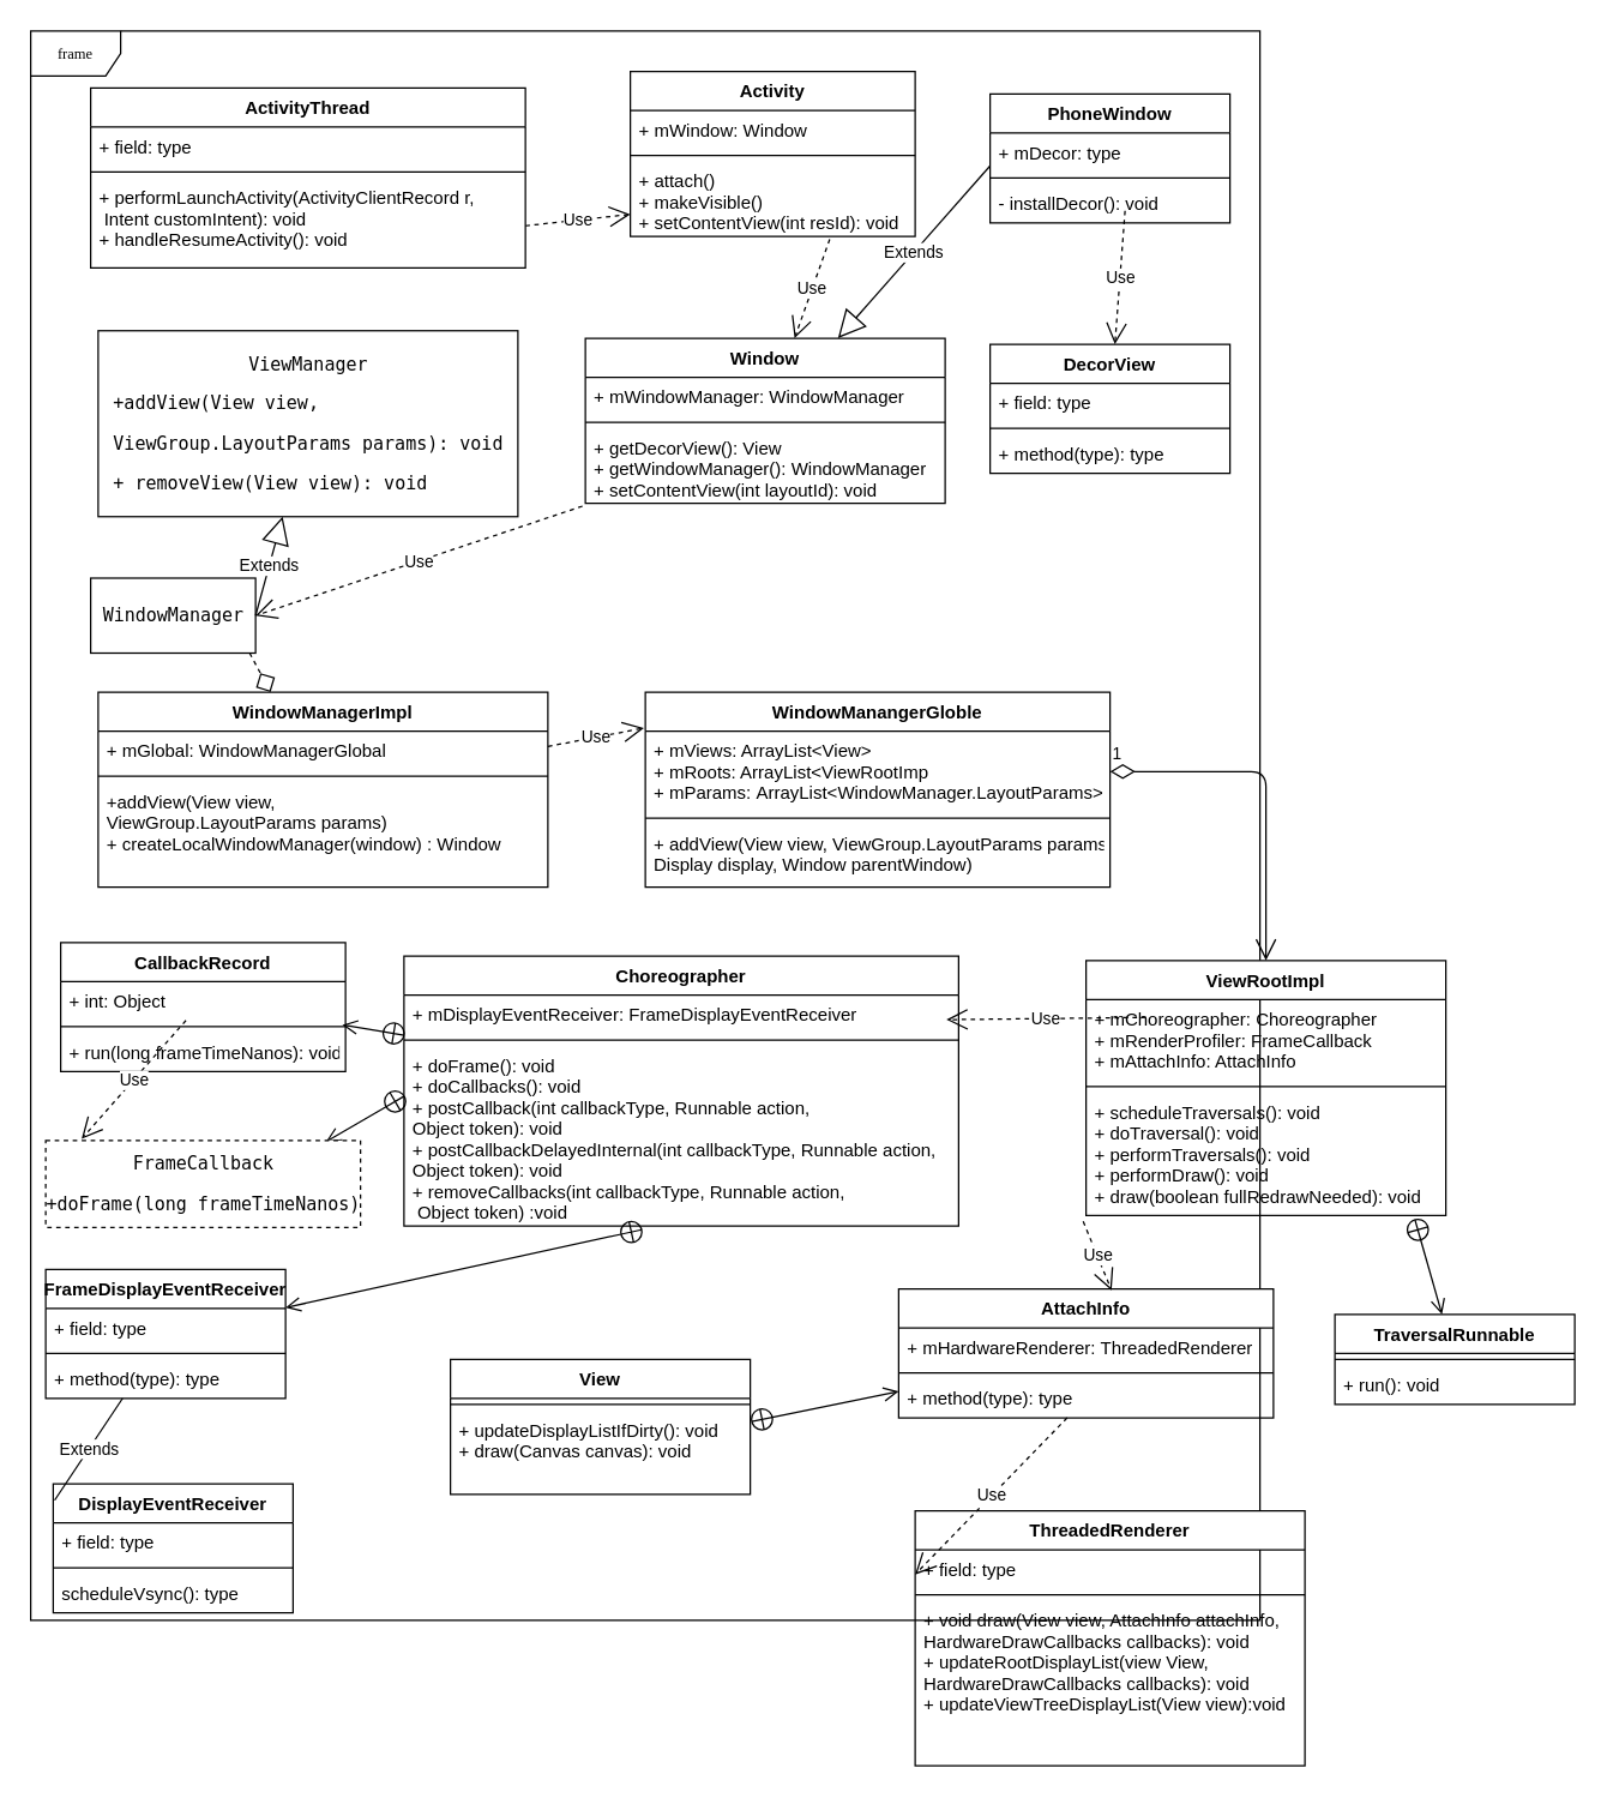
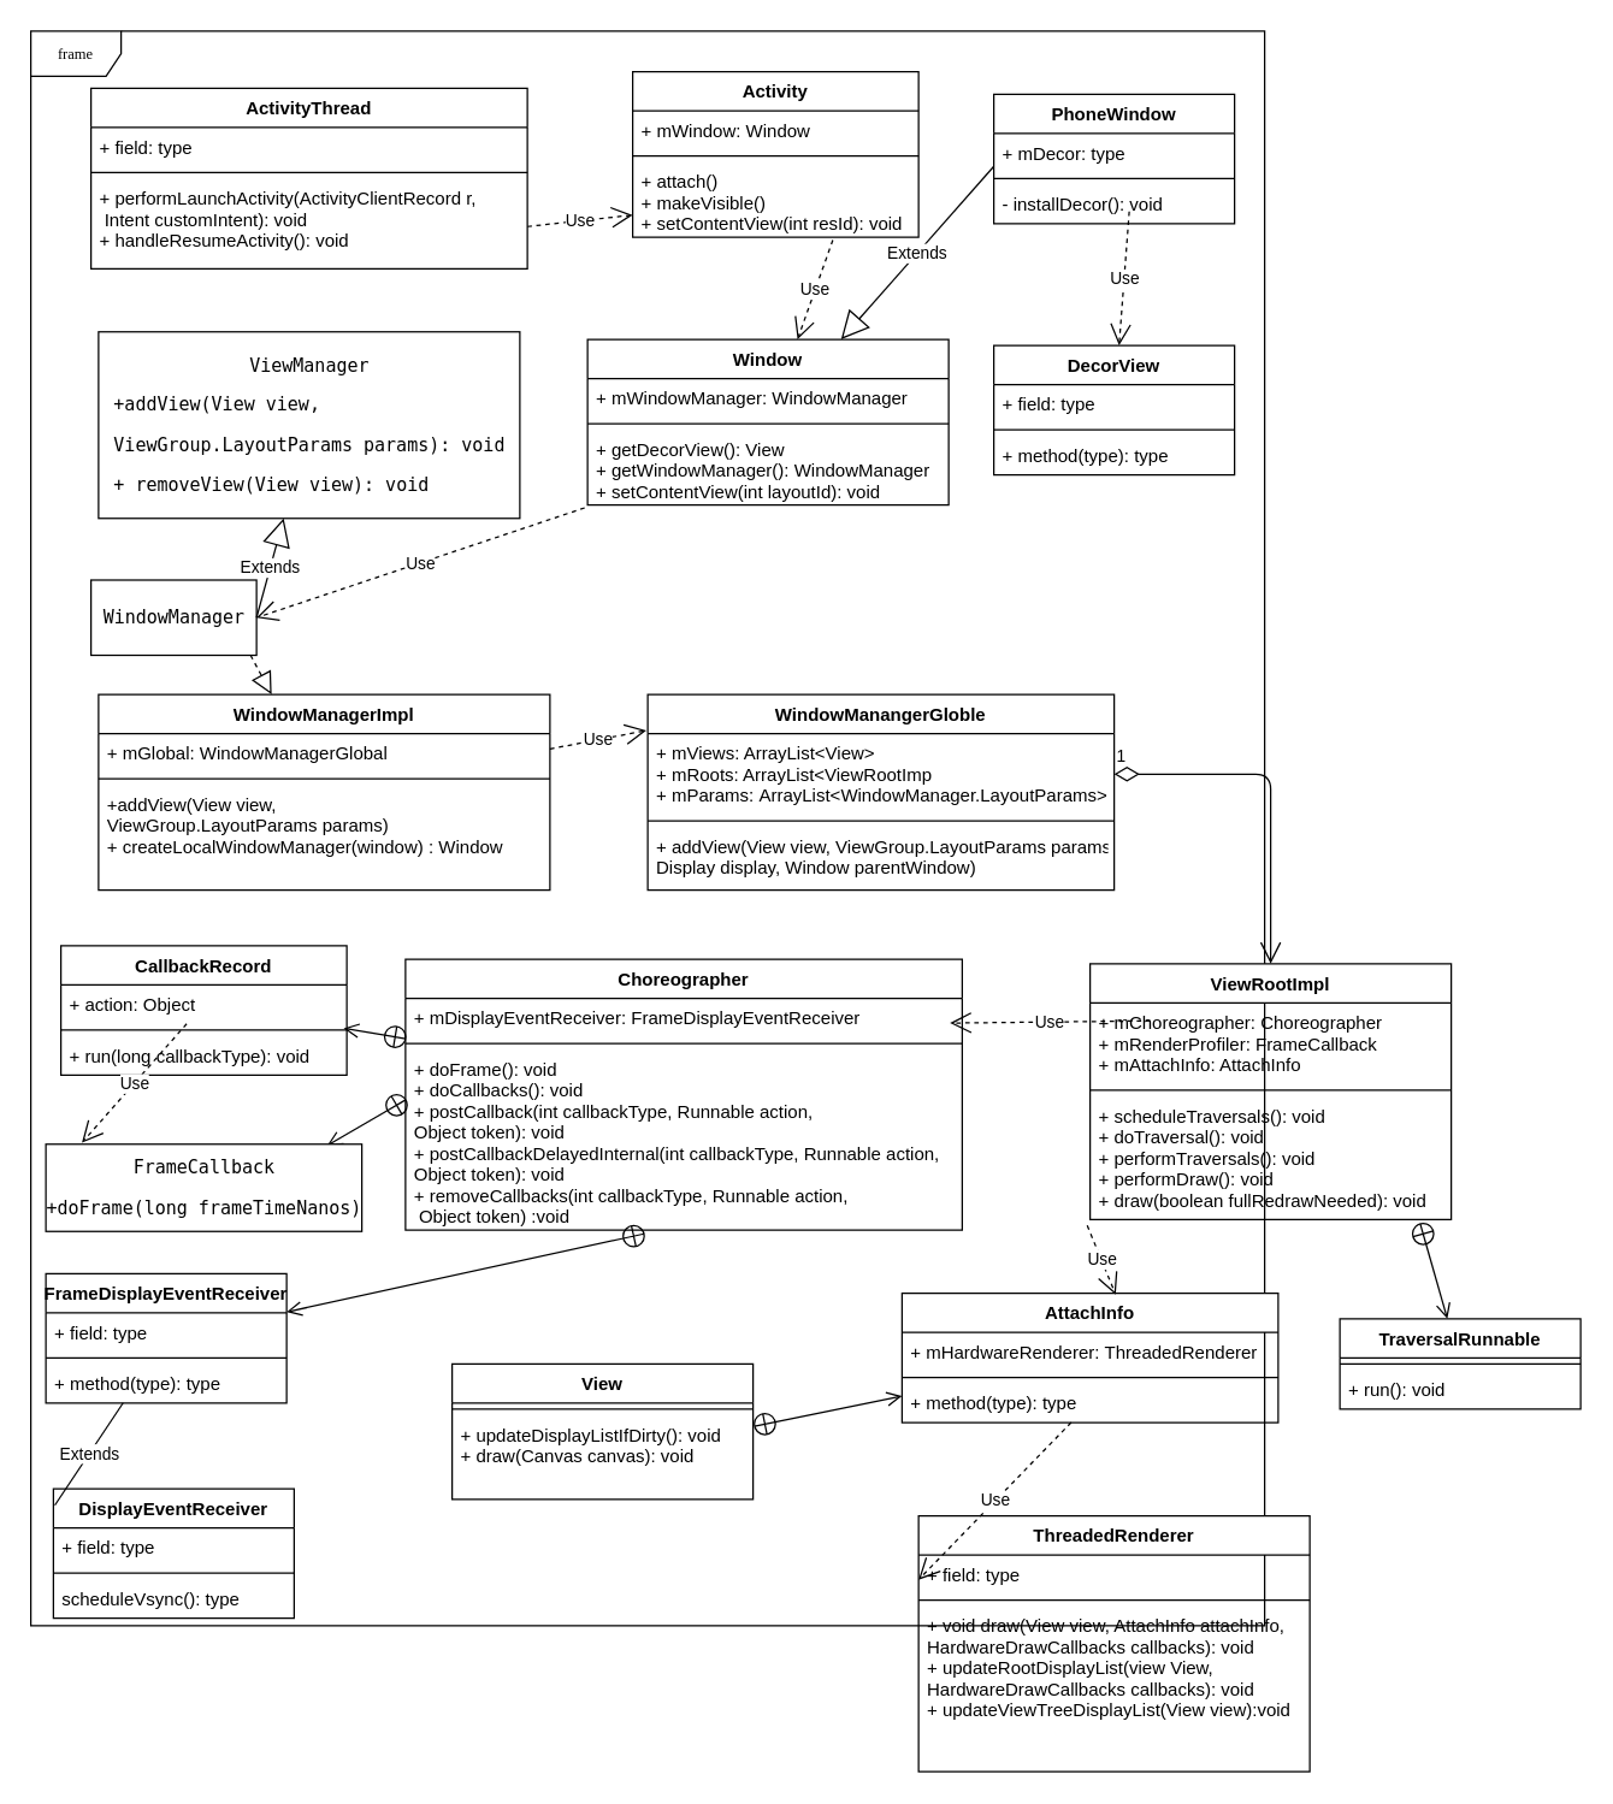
- <mxCell id="49" value="" style="endArrow=diamond;dashed=1;endFill=0;endSize=12;html=1;exitX=0.964;exitY=1;exitDx=0;exitDy=0;exitPerimeter=0;" edge="1" parent="1" source="25" target="26"><mxGeometry width="160" relative="1" as="geometry"><mxPoint x="180" y="455.5" as="sourcePoint" /><mxPoint x="340" y="455.5" as="targetPoint" /></mxGeometry></mxCell>
+ <mxCell id="49" value="" style="endArrow=block;dashed=1;endFill=0;endSize=12;html=1;exitX=0.964;exitY=1;exitDx=0;exitDy=0;exitPerimeter=0;" edge="1" parent="1" source="25" target="26"><mxGeometry width="160" relative="1" as="geometry"><mxPoint x="180" y="455.5" as="sourcePoint" /><mxPoint x="340" y="455.5" as="targetPoint" /></mxGeometry></mxCell>
- <mxCell id="70" value="+ int: Object&#10;" style="text;strokeColor=none;fillColor=none;align=left;verticalAlign=top;spacingLeft=4;spacingRight=4;overflow=hidden;rotatable=0;points=[[0,0.5],[1,0.5]];portConstraint=eastwest;" vertex="1" parent="69"><mxGeometry y="26" width="190" height="26" as="geometry" /></mxCell>
+ <mxCell id="70" value="+ action: Object&#10;" style="text;strokeColor=none;fillColor=none;align=left;verticalAlign=top;spacingLeft=4;spacingRight=4;overflow=hidden;rotatable=0;points=[[0,0.5],[1,0.5]];portConstraint=eastwest;" vertex="1" parent="69"><mxGeometry y="26" width="190" height="26" as="geometry" /></mxCell>
- <mxCell id="72" value="+ run(long frameTimeNanos): void&#10;" style="text;strokeColor=none;fillColor=none;align=left;verticalAlign=top;spacingLeft=4;spacingRight=4;overflow=hidden;rotatable=0;points=[[0,0.5],[1,0.5]];portConstraint=eastwest;" vertex="1" parent="69"><mxGeometry y="60" width="190" height="26" as="geometry" /></mxCell>
+ <mxCell id="72" value="+ run(long callbackType): void&#10;" style="text;strokeColor=none;fillColor=none;align=left;verticalAlign=top;spacingLeft=4;spacingRight=4;overflow=hidden;rotatable=0;points=[[0,0.5],[1,0.5]];portConstraint=eastwest;" vertex="1" parent="69"><mxGeometry y="60" width="190" height="26" as="geometry" /></mxCell>
- <mxCell id="73" value="&lt;pre&gt;FrameCallback&lt;/pre&gt;&lt;pre&gt;&lt;pre&gt;&lt;span&gt;+doFrame&lt;/span&gt;(&lt;span&gt;long &lt;/span&gt;frameTimeNanos)&lt;/pre&gt;&lt;/pre&gt;" style="html=1;dashed=1;" vertex="1" parent="1"><mxGeometry x="30" y="760" width="210" height="58" as="geometry" /></mxCell>
+ <mxCell id="73" value="&lt;pre&gt;FrameCallback&lt;/pre&gt;&lt;pre&gt;&lt;pre&gt;&lt;span&gt;+doFrame&lt;/span&gt;(&lt;span&gt;long &lt;/span&gt;frameTimeNanos)&lt;/pre&gt;&lt;/pre&gt;" style="html=1;" vertex="1" parent="1"><mxGeometry x="30" y="760" width="210" height="58" as="geometry" /></mxCell>
